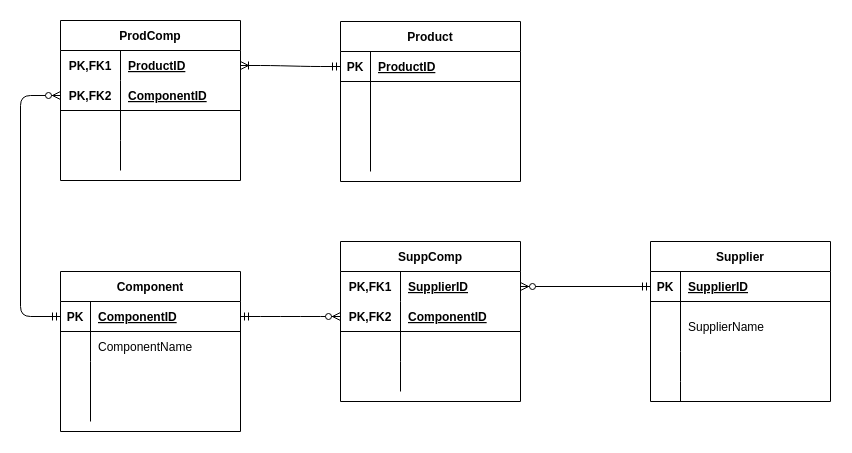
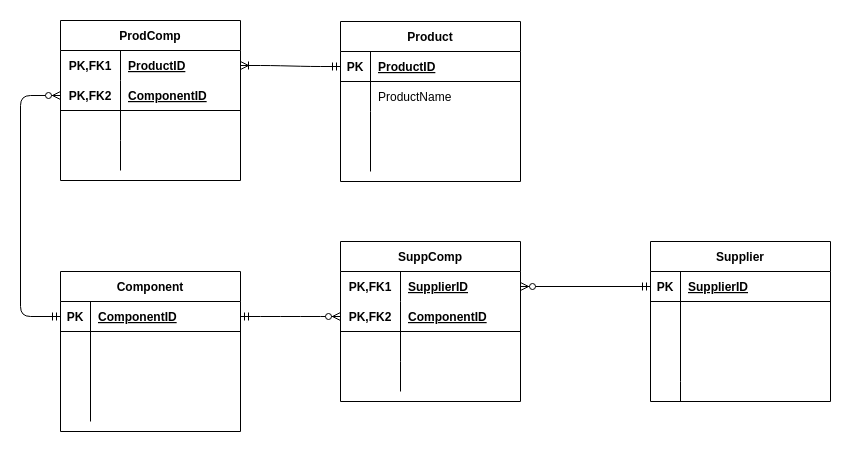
+ <mxCell id="38" value="ProductName" style="shape=partialRectangle;connectable=0;fillColor=none;top=0;left=0;bottom=0;right=0;align=left;spacingLeft=6;overflow=hidden;" parent="36" vertex="1"><mxGeometry x="30" width="150" height="30" as="geometry" /></mxCell>
- <mxCell id="12" value="SupplierName" style="shape=partialRectangle;connectable=0;fillColor=none;top=0;left=0;bottom=0;right=0;align=left;spacingLeft=6;overflow=hidden;" parent="10" vertex="1"><mxGeometry x="30" width="150" height="50" as="geometry" /></mxCell>
- <mxCell id="50" value="ComponentName" style="shape=partialRectangle;connectable=0;fillColor=none;top=0;left=0;bottom=0;right=0;align=left;spacingLeft=6;overflow=hidden;" parent="48" vertex="1"><mxGeometry x="30" width="150" height="30" as="geometry" /></mxCell>
